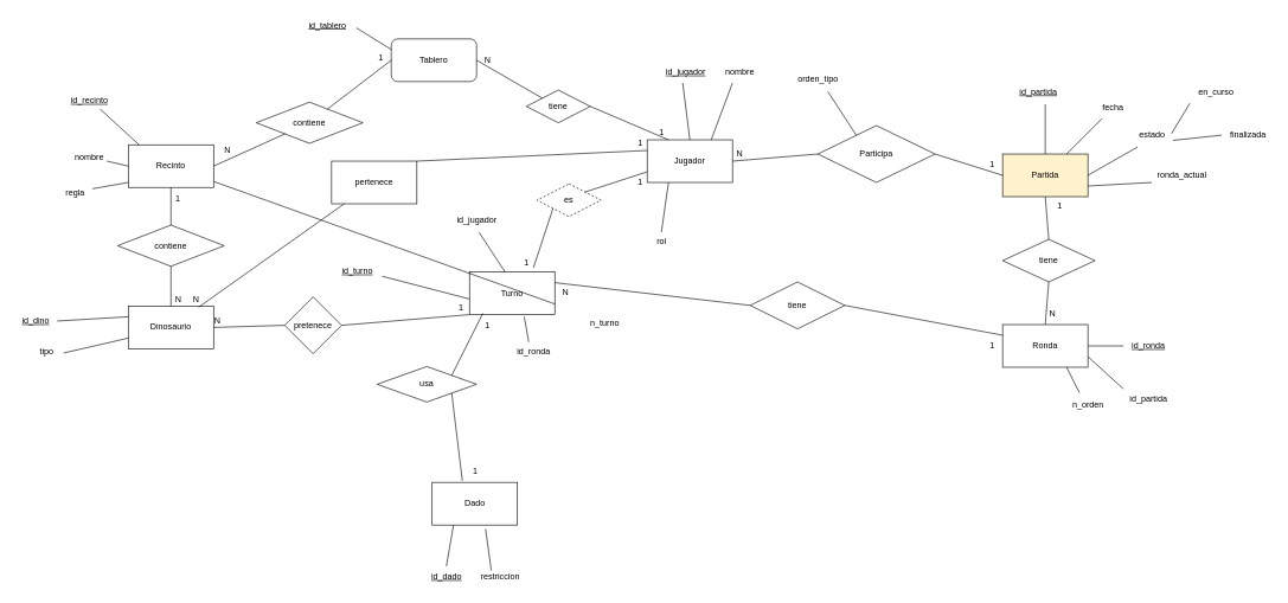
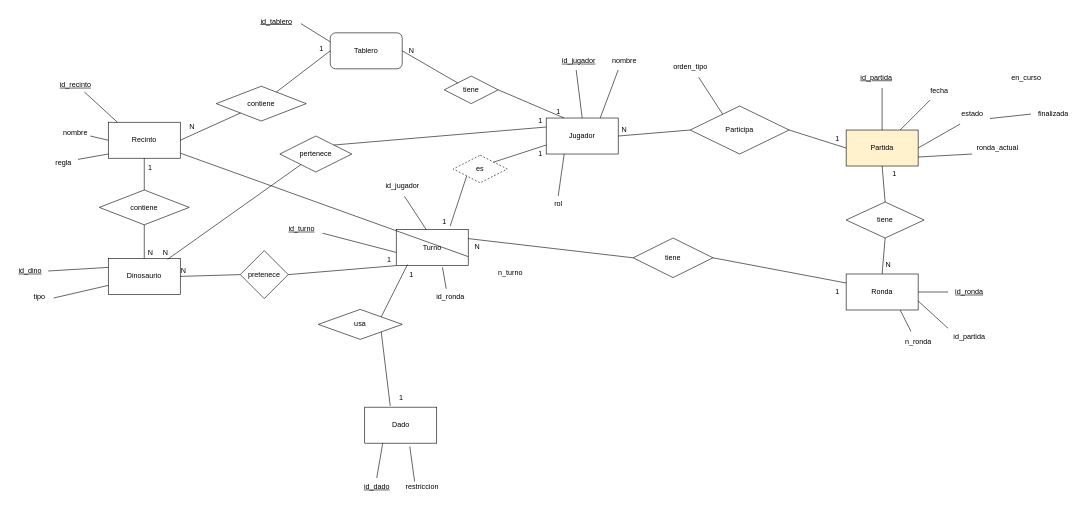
- <mxCell id="60" value="" style="endArrow=none;html=1;rounded=0;entryX=-0.023;entryY=1.023;entryDx=0;entryDy=0;entryPerimeter=0;exitX=0.96;exitY=0.444;exitDx=0;exitDy=0;exitPerimeter=0;" edge="1" parent="1" source="15" target="58"><mxGeometry width="50" height="50" relative="1" as="geometry"><mxPoint x="1620" y="176" as="sourcePoint" /><mxPoint x="1670" y="126" as="targetPoint" /></mxGeometry></mxCell>
- <mxCell id="105" value="pertenece" style="whiteSpace=wrap;html=1;rounded=0;" vertex="1" parent="1"><mxGeometry x="466" y="226" width="120" height="60" as="geometry" /></mxCell>
+ <mxCell id="105" value="pertenece" style="rhombus;whiteSpace=wrap;html=1;" vertex="1" parent="1"><mxGeometry x="466" y="226" width="120" height="60" as="geometry" /></mxCell>
- <mxCell id="23" value="n_orden" style="text;html=1;align=center;verticalAlign=middle;resizable=0;points=[];autosize=1;strokeColor=none;fillColor=none;" vertex="1" parent="1"><mxGeometry x="1495" y="554" width="70" height="30" as="geometry" /></mxCell>
+ <mxCell id="23" value="n_ronda" style="text;html=1;align=center;verticalAlign=middle;resizable=0;points=[];autosize=1;strokeColor=none;fillColor=none;" vertex="1" parent="1"><mxGeometry x="1495" y="554" width="70" height="30" as="geometry" /></mxCell>
